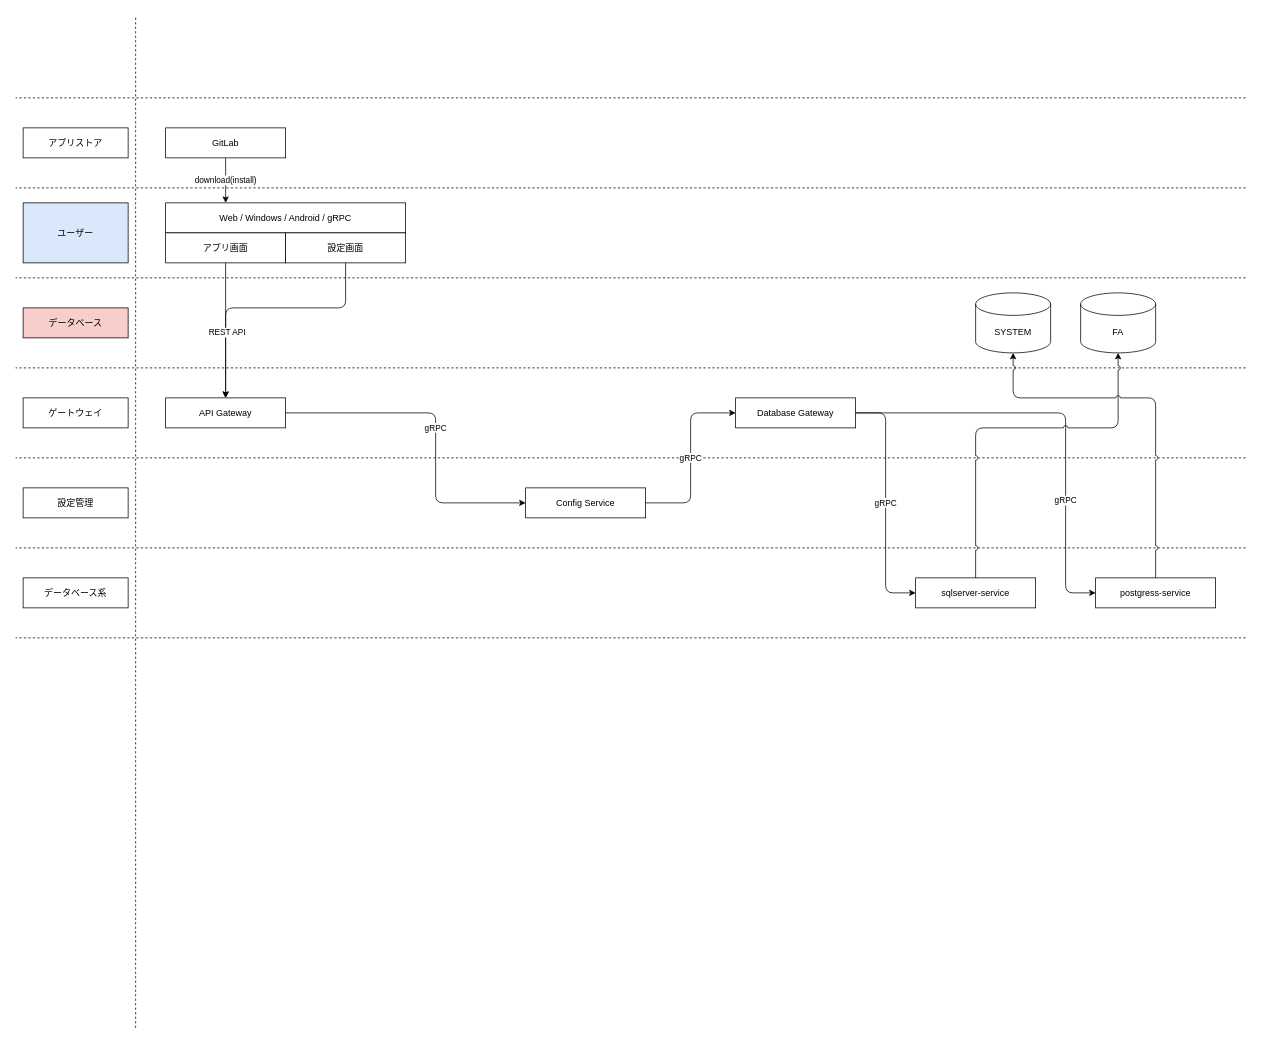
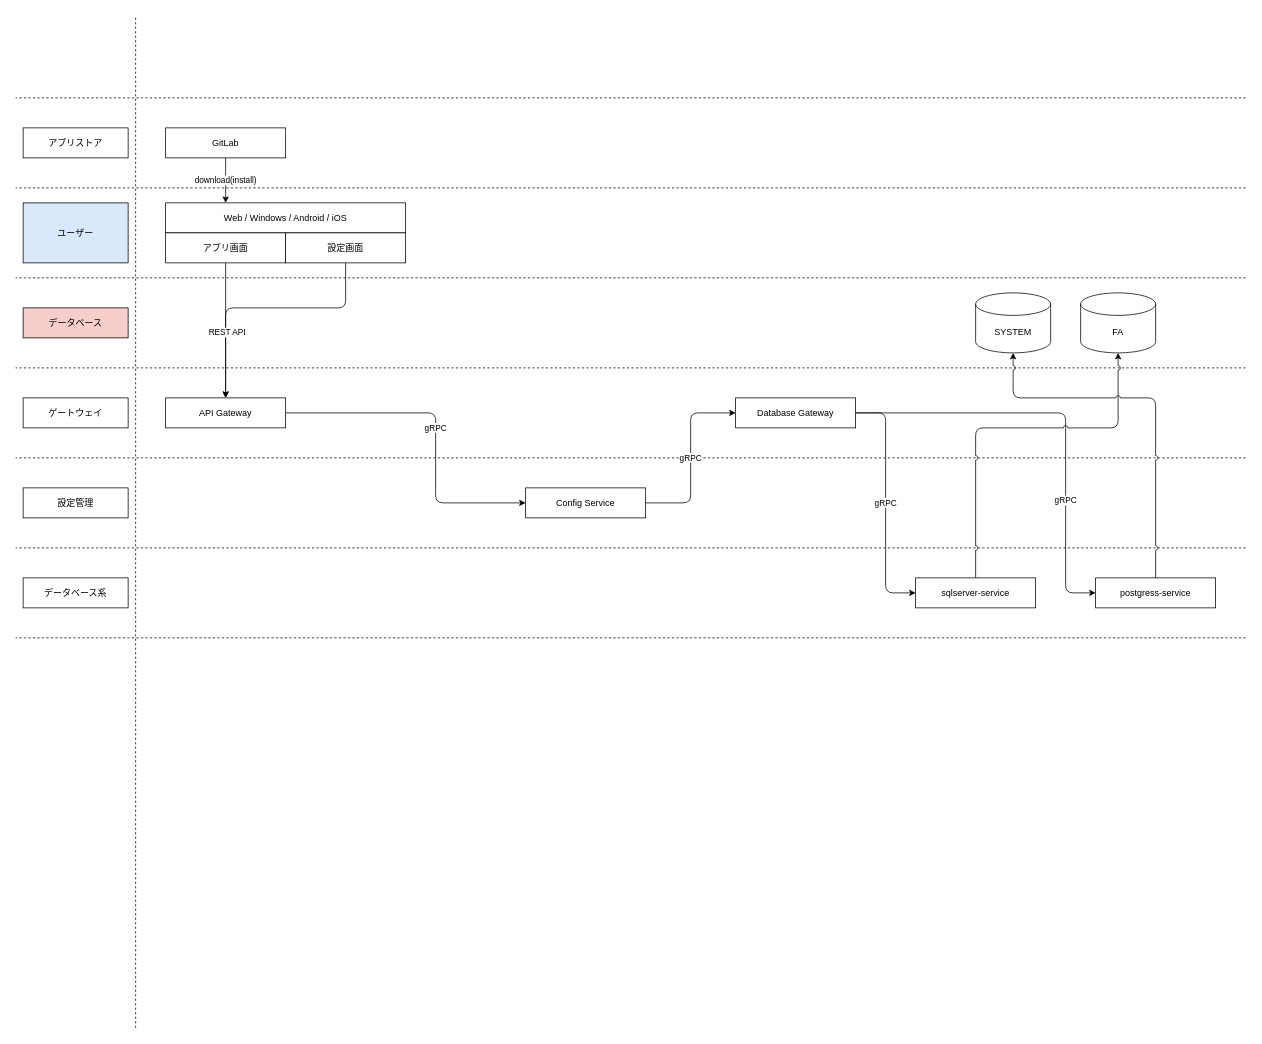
- <mxCell id="5" value="Web / Windows / Android / gRPC" style="rounded=0;whiteSpace=wrap;html=1;" vertex="1" parent="1"><mxGeometry x="220" y="270" width="320" height="40" as="geometry" /></mxCell>
+ <mxCell id="5" value="Web / Windows / Android / iOS" style="rounded=0;whiteSpace=wrap;html=1;" vertex="1" parent="1"><mxGeometry x="220" y="270" width="320" height="40" as="geometry" /></mxCell>
